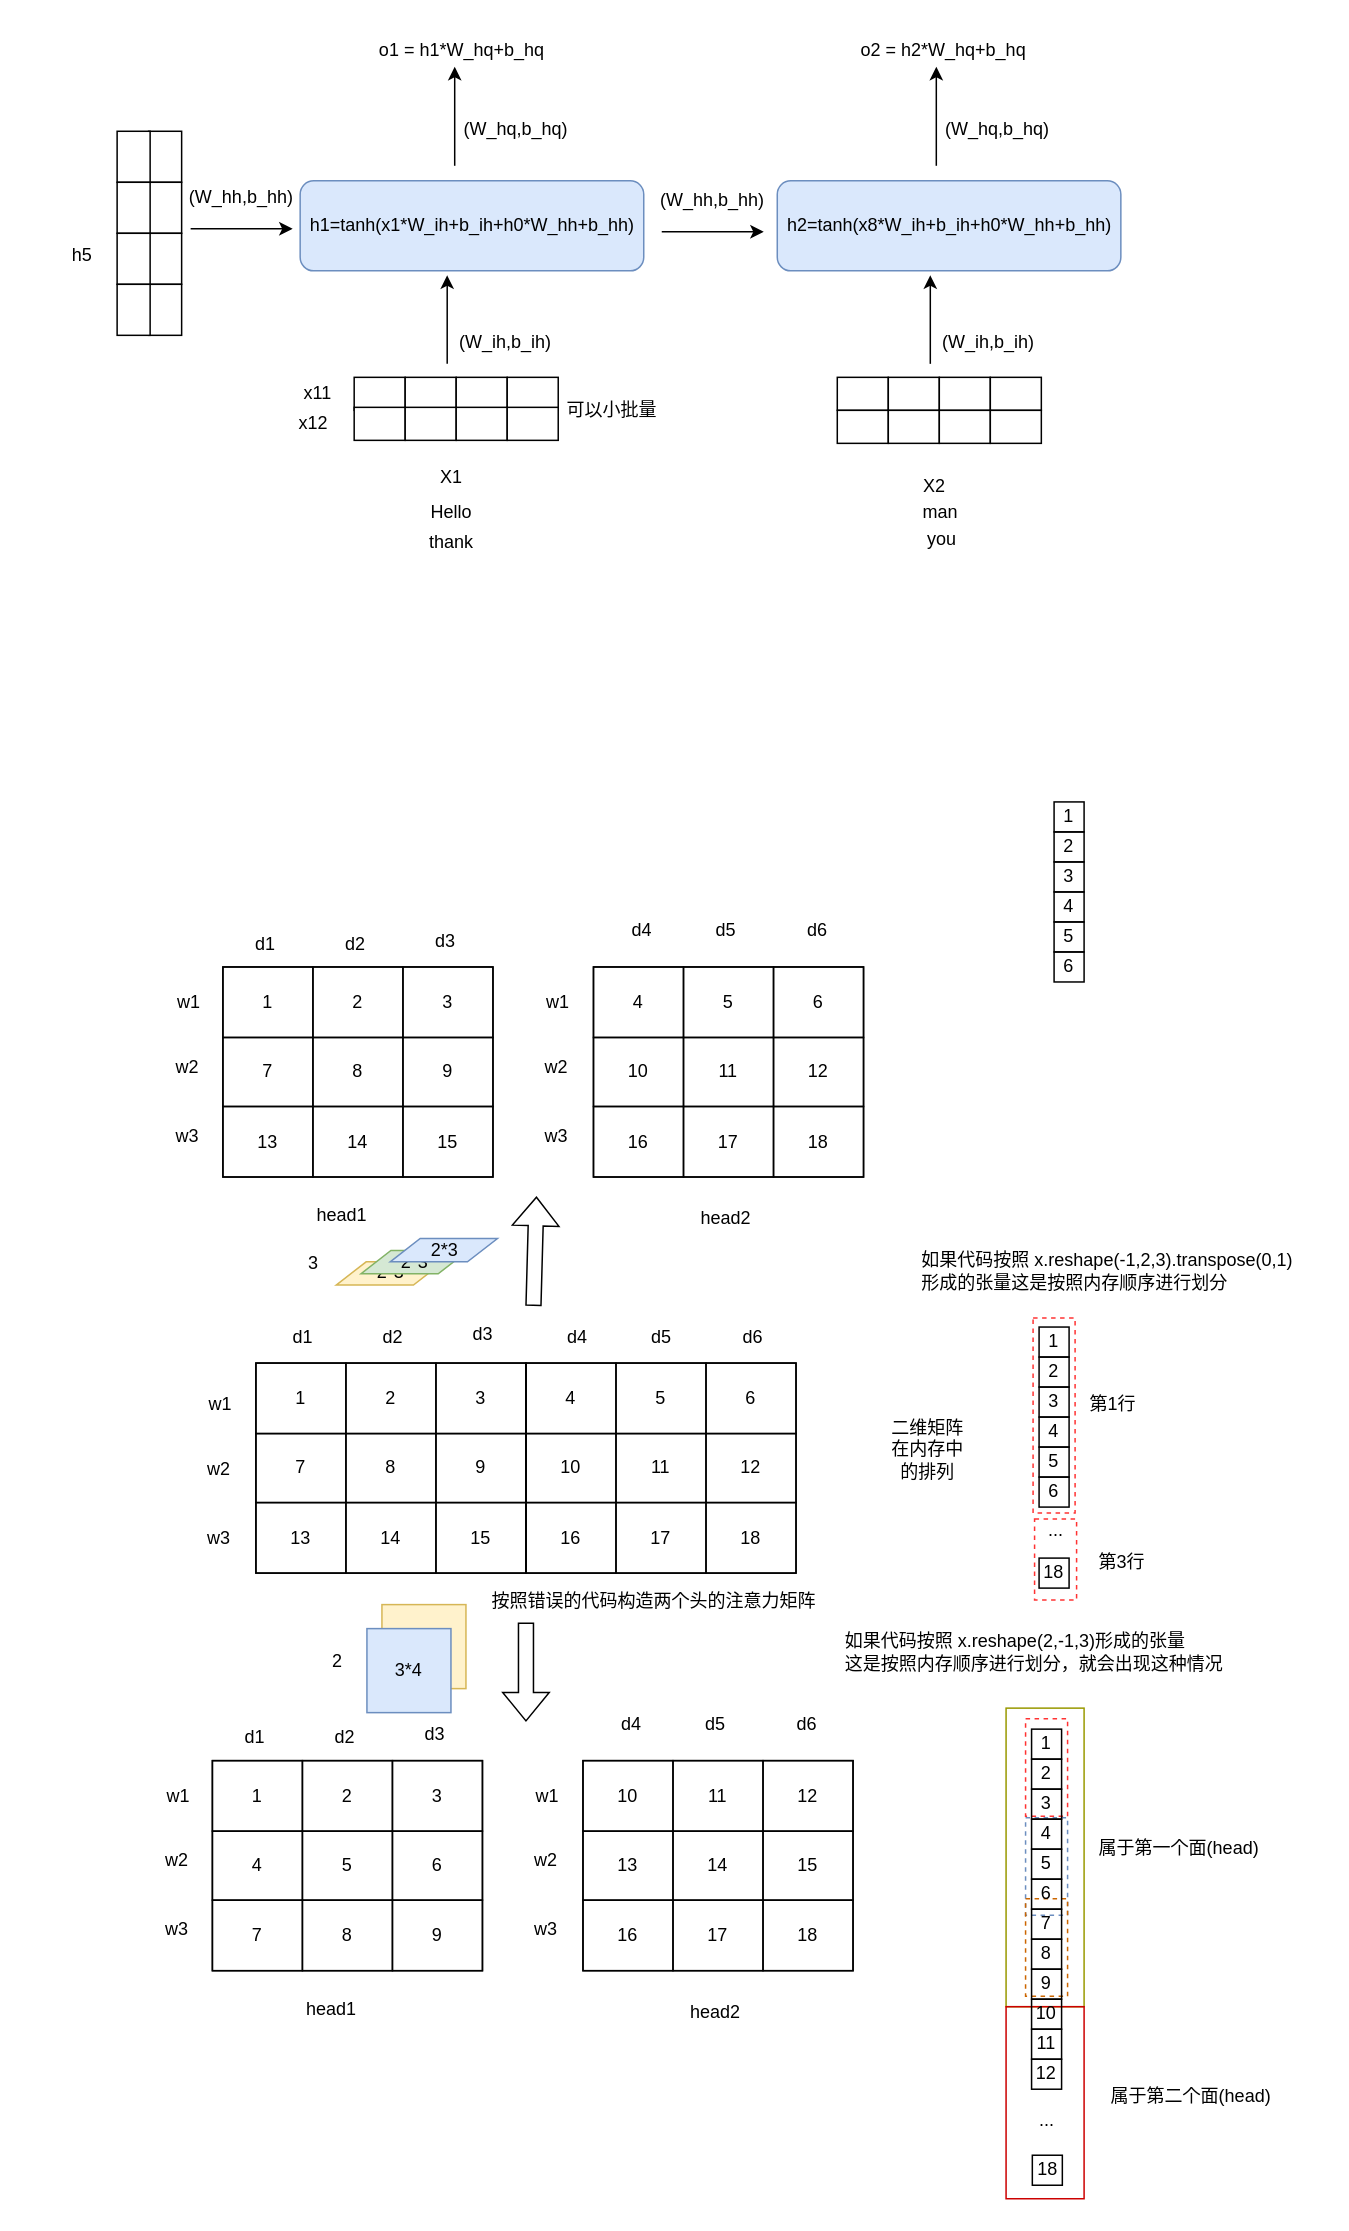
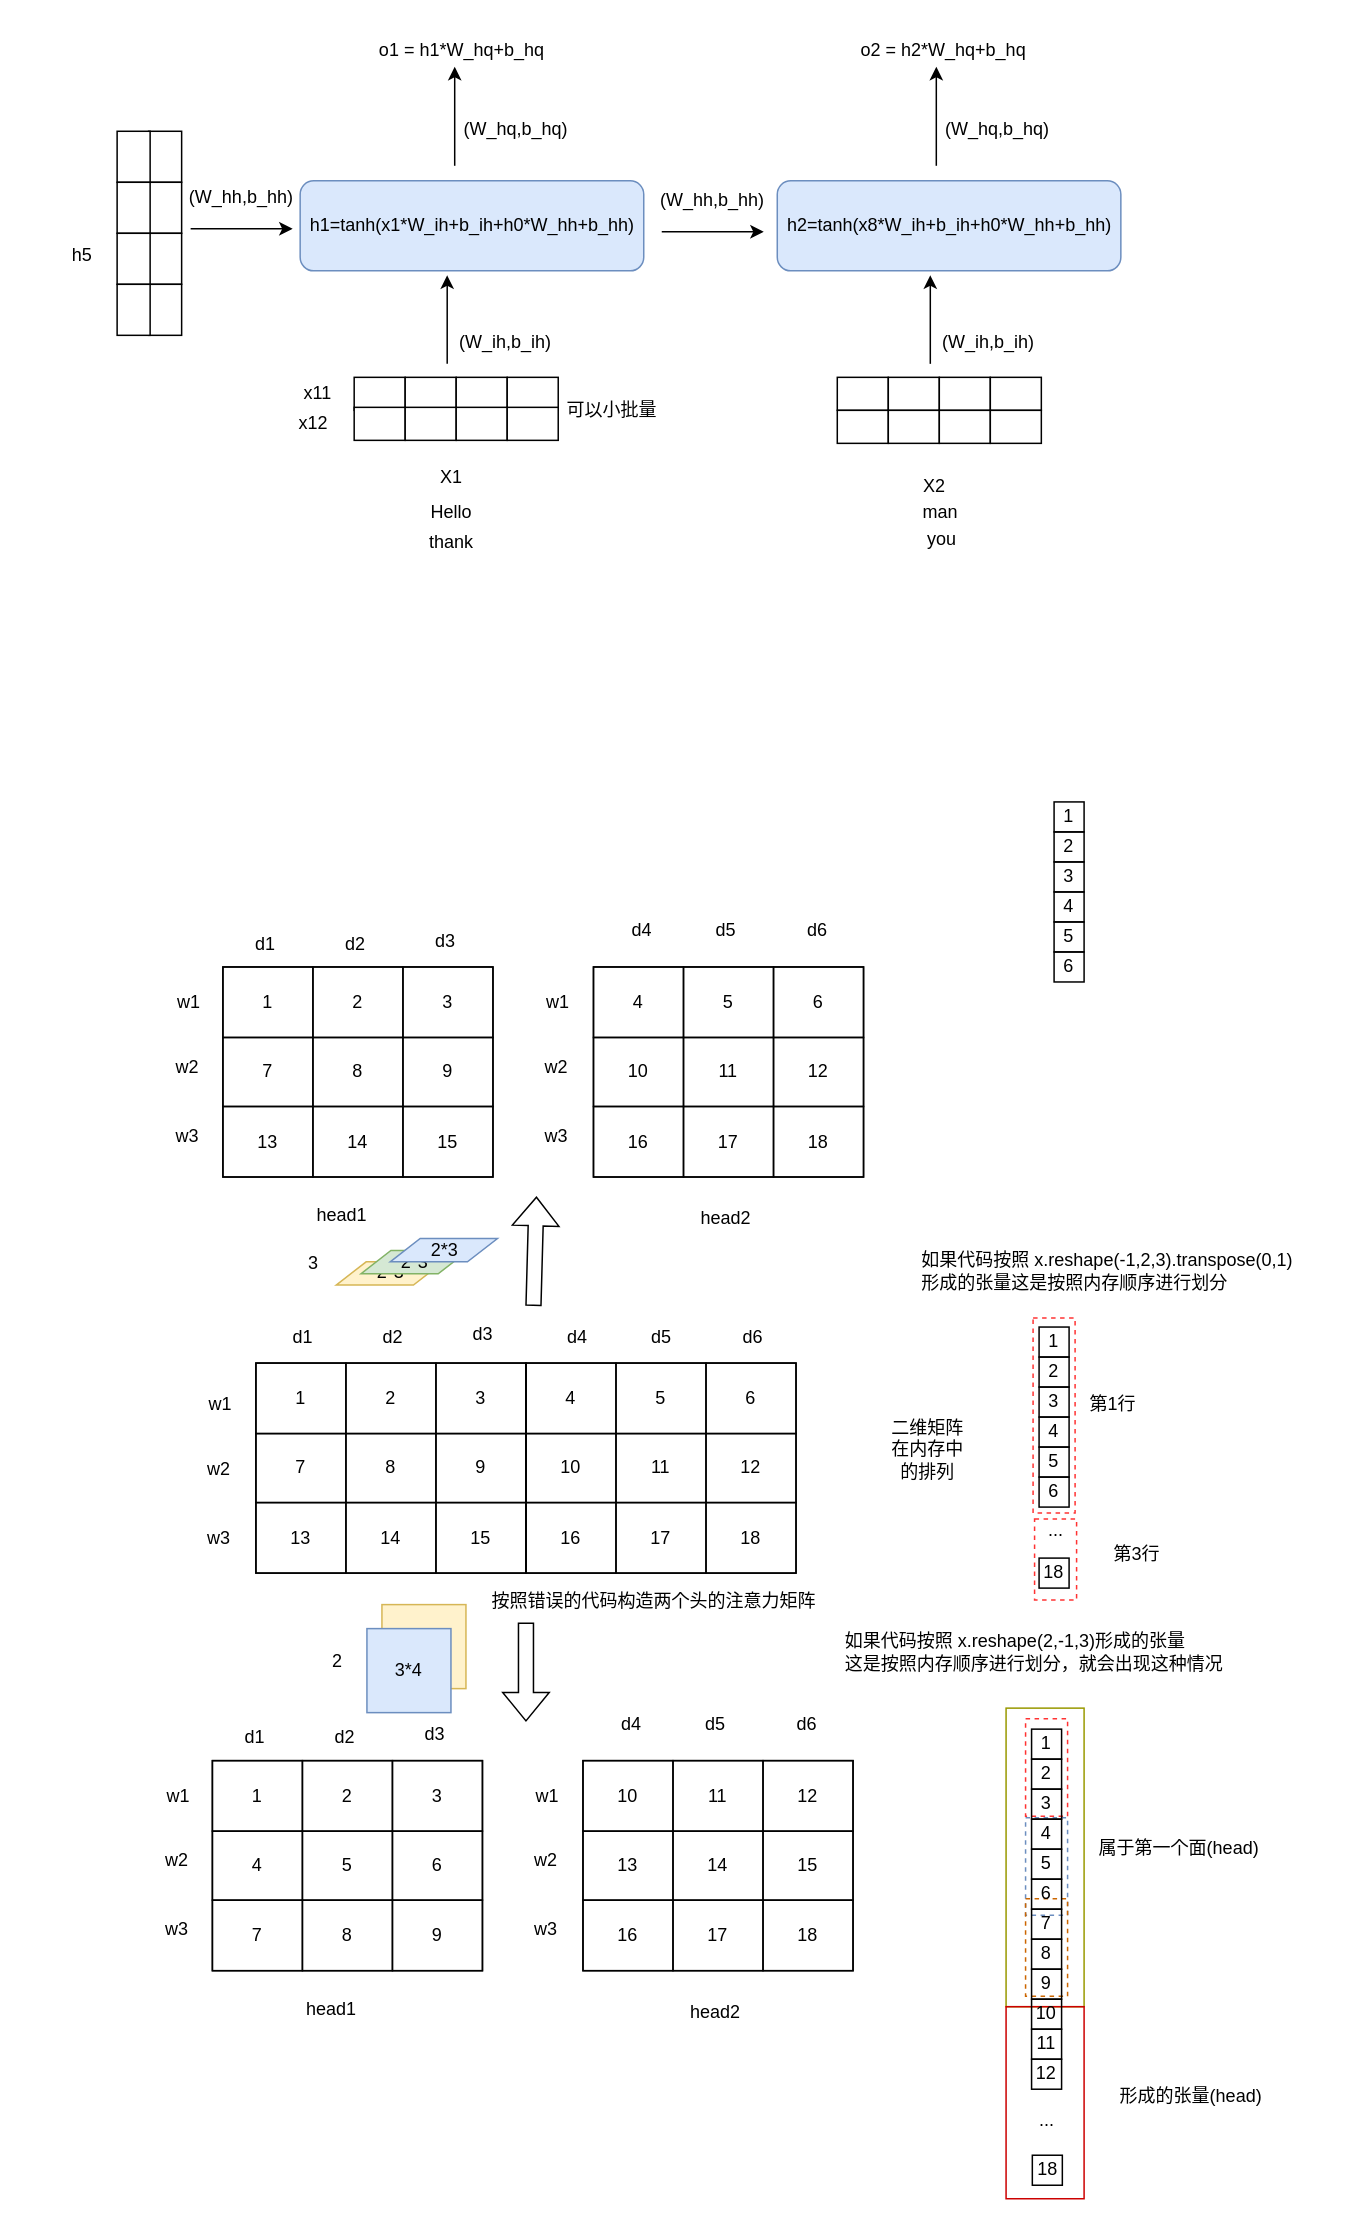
- <mxCell id="155" value="第3行" style="text;html=1;align=center;verticalAlign=middle;resizable=0;points=[];autosize=1;strokeColor=none;fillColor=none;" parent="1" vertex="1"><mxGeometry x="722" y="1028" width="49" height="26" as="geometry" /></mxCell>
+ <mxCell id="155" value="第3行" style="text;html=1;align=center;verticalAlign=middle;resizable=0;points=[];autosize=1;strokeColor=none;fillColor=none;" parent="1" vertex="1"><mxGeometry x="732" y="1023" width="49" height="26" as="geometry" /></mxCell>
- <mxCell id="213" value="属于第二个面(head)" style="text;html=1;align=center;verticalAlign=middle;resizable=0;points=[];autosize=1;strokeColor=none;fillColor=none;" vertex="1" parent="1"><mxGeometry x="730" y="1384" width="125" height="26" as="geometry" /></mxCell>
+ <mxCell id="213" value="形成的张量(head)" style="text;html=1;align=center;verticalAlign=middle;resizable=0;points=[];autosize=1;strokeColor=none;fillColor=none;" vertex="1" parent="1"><mxGeometry x="730" y="1384" width="125" height="26" as="geometry" /></mxCell>
